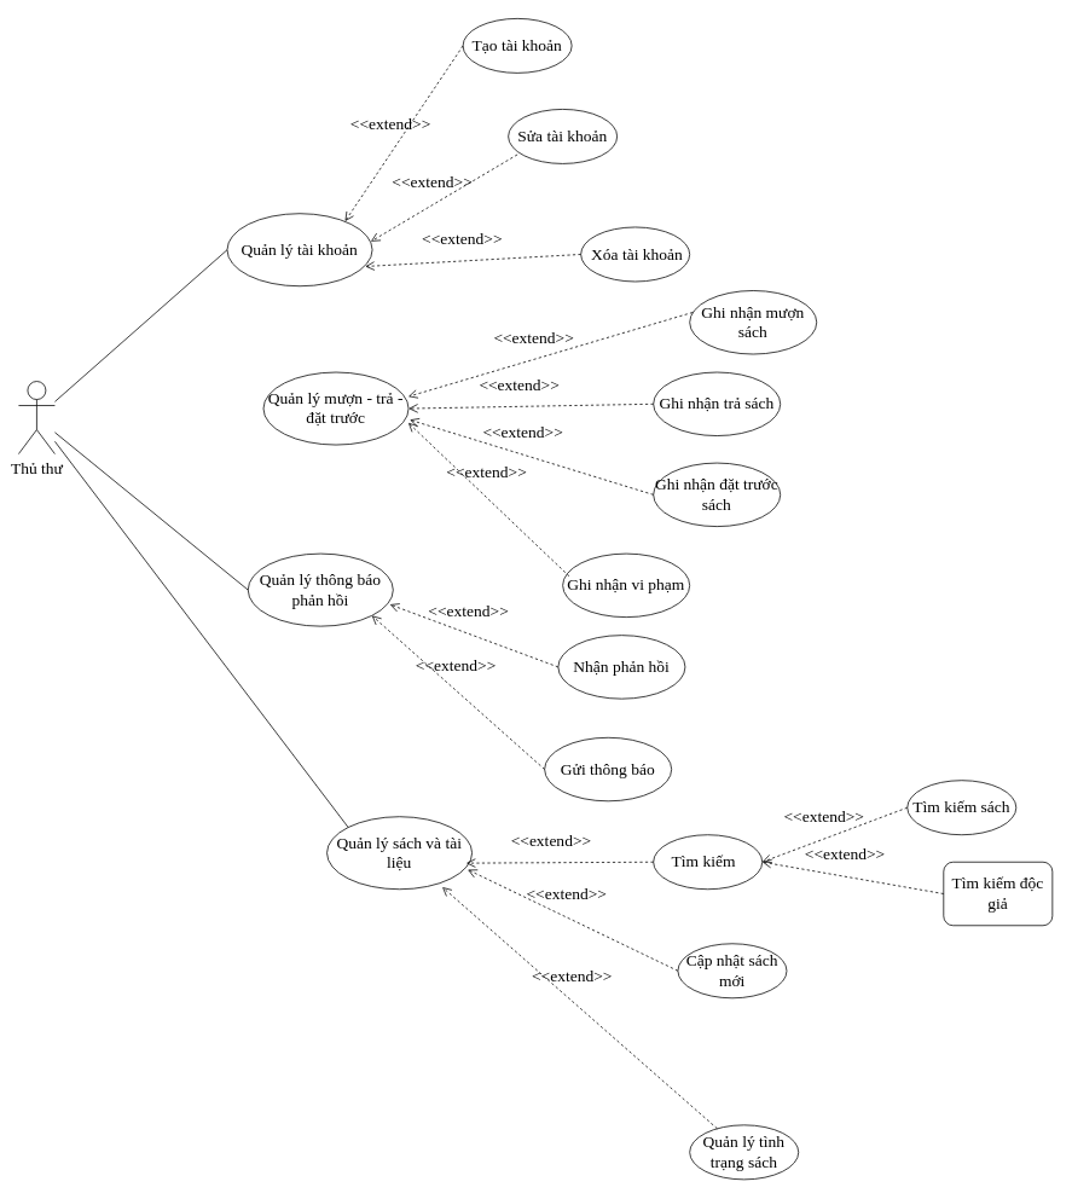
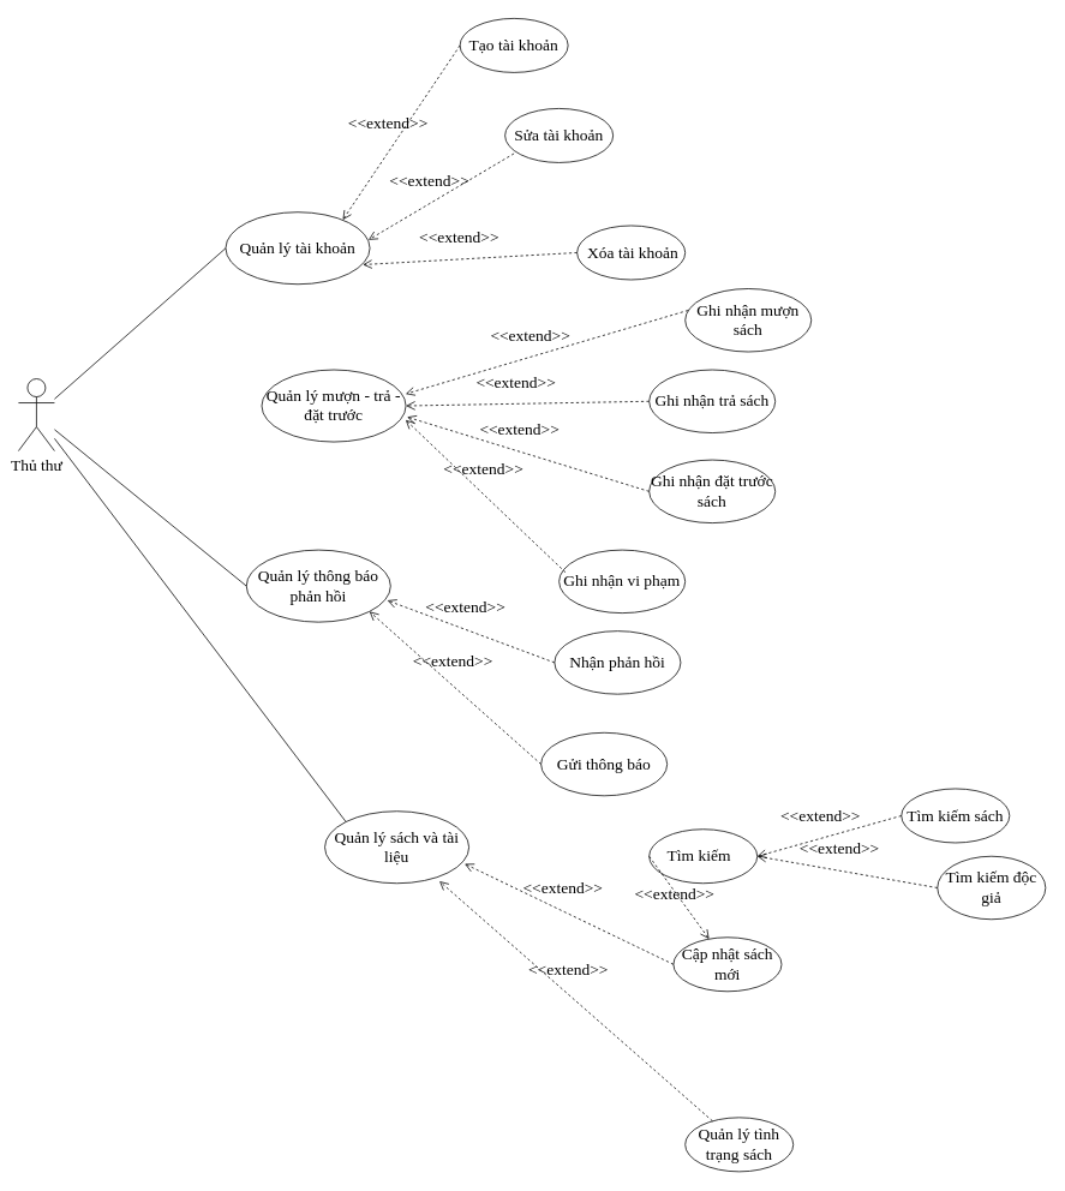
- <mxCell id="32" value="&lt;font face=&quot;Times New Roman&quot;&gt;&lt;span style=&quot;font-size: 18px;&quot;&gt;Tìm kiếm sách&lt;/span&gt;&lt;/font&gt;" style="ellipse;whiteSpace=wrap;html=1;" vertex="1" parent="1"><mxGeometry x="1000" y="860" width="120" height="60" as="geometry" /></mxCell>
+ <mxCell id="32" value="&lt;font face=&quot;Times New Roman&quot;&gt;&lt;span style=&quot;font-size: 18px;&quot;&gt;Tìm kiếm sách&lt;/span&gt;&lt;/font&gt;" style="ellipse;whiteSpace=wrap;html=1;" vertex="1" parent="1"><mxGeometry x="1000" y="875" width="120" height="60" as="geometry" /></mxCell>
- <mxCell id="17" value="&lt;font style=&quot;font-size: 18px;&quot; face=&quot;Times New Roman&quot;&gt;&amp;lt;&amp;lt;extend&amp;gt;&amp;gt;&lt;/font&gt;" style="endArrow=open;startArrow=none;endFill=0;startFill=0;endSize=8;html=1;verticalAlign=bottom;dashed=1;labelBackgroundColor=none;rounded=0;exitX=0;exitY=0.5;exitDx=0;exitDy=0;entryX=0.96;entryY=0.64;entryDx=0;entryDy=0;entryPerimeter=0;" edge="1" parent="1" source="16" target="12"><mxGeometry x="0.099" y="-10" width="160" relative="1" as="geometry"><mxPoint x="557.92" y="878" as="sourcePoint" /><mxPoint x="350" y="870" as="targetPoint" /><mxPoint as="offset" /></mxGeometry></mxCell>
+ <mxCell id="17" value="&lt;font style=&quot;font-size: 18px;&quot; face=&quot;Times New Roman&quot;&gt;&amp;lt;&amp;lt;extend&amp;gt;&amp;gt;&lt;/font&gt;" style="endArrow=open;startArrow=none;endFill=0;startFill=0;endSize=8;html=1;verticalAlign=bottom;dashed=1;labelBackgroundColor=none;rounded=0;exitX=0;exitY=0.5;exitDx=0;exitDy=0;" edge="1" parent="1" source="16" target="18"><mxGeometry x="0.099" y="-10" width="160" relative="1" as="geometry"><mxPoint x="557.92" y="878" as="sourcePoint" /><mxPoint x="350" y="870" as="targetPoint" /><mxPoint as="offset" /></mxGeometry></mxCell>
- <mxCell id="33" value="&lt;font face=&quot;Times New Roman&quot;&gt;&lt;span style=&quot;font-size: 18px;&quot;&gt;Tìm kiếm độc giả&lt;/span&gt;&lt;/font&gt;" style="whiteSpace=wrap;html=1;rounded=1;" vertex="1" parent="1"><mxGeometry x="1040" y="950" width="120" height="70" as="geometry" /></mxCell>
+ <mxCell id="33" value="&lt;font face=&quot;Times New Roman&quot;&gt;&lt;span style=&quot;font-size: 18px;&quot;&gt;Tìm kiếm độc giả&lt;/span&gt;&lt;/font&gt;" style="ellipse;whiteSpace=wrap;html=1;" vertex="1" parent="1"><mxGeometry x="1040" y="950" width="120" height="70" as="geometry" /></mxCell>
